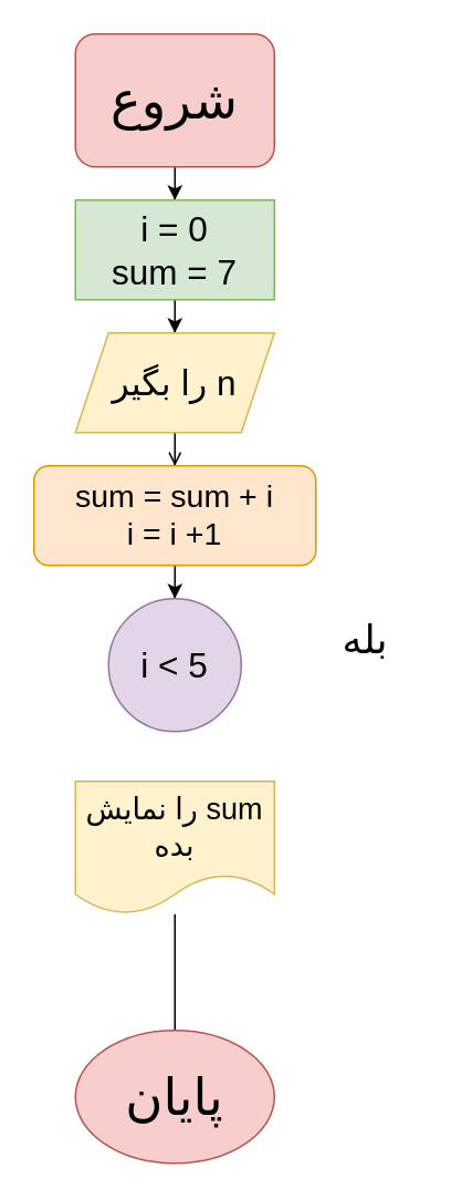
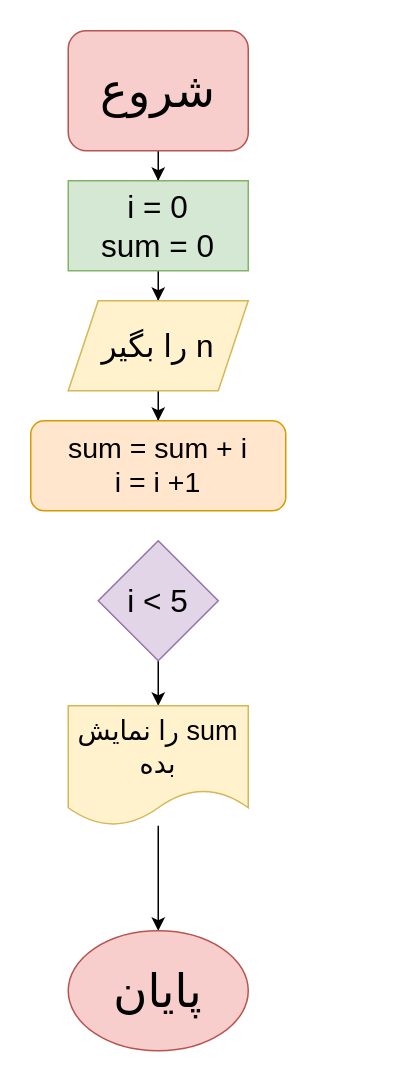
- <mxCell id="5" value="&lt;font style=&quot;font-size: 21px;&quot;&gt;i = 0&lt;br&gt;sum = 7&lt;/font&gt;" style="rounded=0;whiteSpace=wrap;html=1;fillColor=#d5e8d4;strokeColor=#82b366;" vertex="1" parent="1"><mxGeometry x="45" y="120" width="120" height="60" as="geometry" /></mxCell>
+ <mxCell id="5" value="&lt;font style=&quot;font-size: 21px;&quot;&gt;i = 0&lt;br&gt;sum = 0&lt;/font&gt;" style="rounded=0;whiteSpace=wrap;html=1;fillColor=#d5e8d4;strokeColor=#82b366;" vertex="1" parent="1"><mxGeometry x="45" y="120" width="120" height="60" as="geometry" /></mxCell>
- <mxCell id="6" value="" style="edgeStyle=orthogonalEdgeStyle;rounded=0;orthogonalLoop=1;jettySize=auto;html=1;endArrow=open;" edge="1" parent="1" source="7" target="9"><mxGeometry relative="1" as="geometry" /></mxCell>
+ <mxCell id="6" value="" style="edgeStyle=orthogonalEdgeStyle;rounded=0;orthogonalLoop=1;jettySize=auto;html=1;" edge="1" parent="1" source="7" target="9"><mxGeometry relative="1" as="geometry" /></mxCell>
- <mxCell id="8" value="" style="edgeStyle=orthogonalEdgeStyle;rounded=0;orthogonalLoop=1;jettySize=auto;html=1;" edge="1" parent="1" source="9" target="11"><mxGeometry relative="1" as="geometry" /></mxCell>
- <mxCell id="12" value="&lt;font style=&quot;font-size: 24px;&quot;&gt;بله&lt;/font&gt;" style="text;html=1;strokeColor=none;fillColor=none;align=center;verticalAlign=middle;whiteSpace=wrap;rounded=0;" vertex="1" parent="1"><mxGeometry x="190" y="370" width="60" height="30" as="geometry" /></mxCell>
- <mxCell id="11" value="&lt;font style=&quot;font-size: 21px;&quot;&gt;i &amp;lt; 5&lt;/font&gt;" style="ellipse;whiteSpace=wrap;html=1;fillColor=#e1d5e7;strokeColor=#9673a6;" vertex="1" parent="1"><mxGeometry x="65" y="360" width="80" height="80" as="geometry" /></mxCell>
+ <mxCell id="11" value="&lt;font style=&quot;font-size: 21px;&quot;&gt;i &amp;lt; 5&lt;/font&gt;" style="rhombus;whiteSpace=wrap;html=1;fillColor=#e1d5e7;strokeColor=#9673a6;" vertex="1" parent="1"><mxGeometry x="65" y="360" width="80" height="80" as="geometry" /></mxCell>
+ <mxCell id="10" value="" style="edgeStyle=orthogonalEdgeStyle;rounded=0;orthogonalLoop=1;jettySize=auto;html=1;" edge="1" parent="1" source="11" target="14"><mxGeometry relative="1" as="geometry" /></mxCell>
- <mxCell id="13" value="" style="edgeStyle=orthogonalEdgeStyle;rounded=0;orthogonalLoop=1;jettySize=auto;html=1;endArrow=none;" edge="1" parent="1" source="14" target="15"><mxGeometry relative="1" as="geometry" /></mxCell>
+ <mxCell id="13" value="" style="edgeStyle=orthogonalEdgeStyle;rounded=0;orthogonalLoop=1;jettySize=auto;html=1;" edge="1" parent="1" source="14" target="15"><mxGeometry relative="1" as="geometry" /></mxCell>
